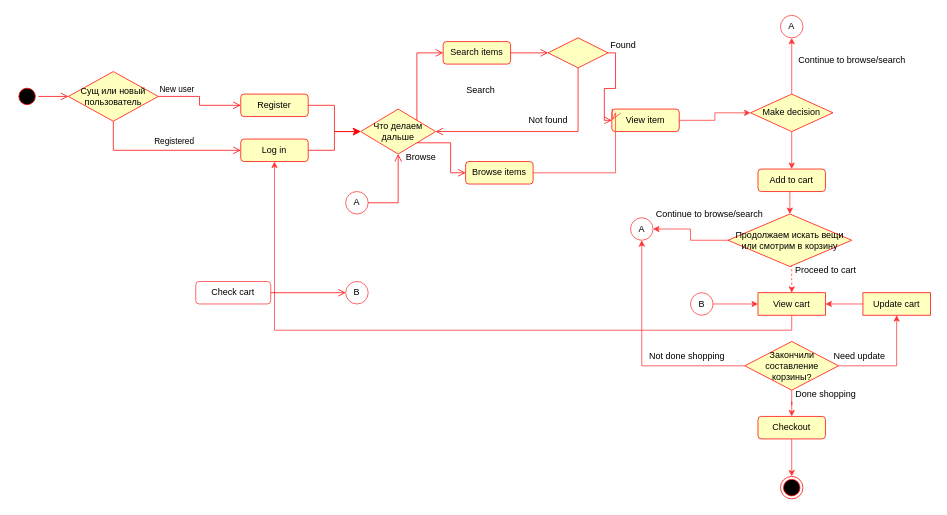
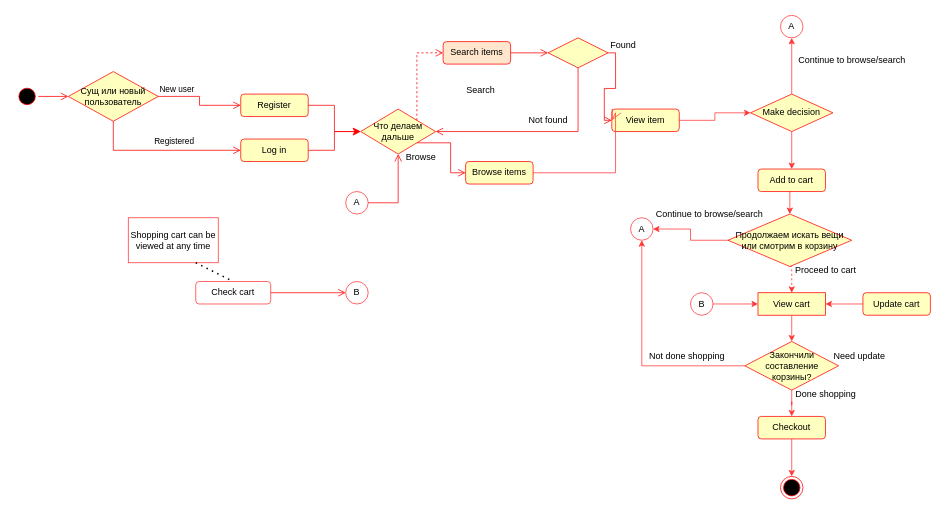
- <mxCell id="15" value="Search items" style="rounded=1;whiteSpace=wrap;html=1;fillColor=#ffffc0;strokeColor=#ff0000;fontColor=#000000;" parent="1" vertex="1"><mxGeometry x="590" y="55" width="90" height="30" as="geometry" /></mxCell>
+ <mxCell id="15" value="Search items" style="rounded=1;whiteSpace=wrap;html=1;fillColor=#ffe6cc;strokeColor=#ff0000;fontColor=#000000;" parent="1" vertex="1"><mxGeometry x="590" y="55" width="90" height="30" as="geometry" /></mxCell>
- <mxCell id="14" value="" style="edgeStyle=orthogonalEdgeStyle;html=1;align=left;verticalAlign=bottom;endArrow=open;endSize=8;strokeColor=#ff0000;rounded=0;exitX=1;exitY=0;exitDx=0;exitDy=0;entryX=0;entryY=0.5;entryDx=0;entryDy=0;" parent="1" source="13" target="15" edge="1"><mxGeometry x="-1" relative="1" as="geometry"><mxPoint x="540" y="85" as="targetPoint" /><mxPoint x="520" y="126.25" as="sourcePoint" /><Array as="points"><mxPoint x="555" y="70" /></Array></mxGeometry></mxCell>
+ <mxCell id="14" value="" style="edgeStyle=orthogonalEdgeStyle;html=1;align=left;verticalAlign=bottom;endArrow=open;endSize=8;strokeColor=#ff0000;rounded=0;exitX=1;exitY=0;exitDx=0;exitDy=0;entryX=0;entryY=0.5;entryDx=0;entryDy=0;dashed=1;" parent="1" source="13" target="15" edge="1"><mxGeometry x="-1" relative="1" as="geometry"><mxPoint x="540" y="85" as="targetPoint" /><mxPoint x="520" y="126.25" as="sourcePoint" /><Array as="points"><mxPoint x="555" y="70" /></Array></mxGeometry></mxCell>
+ <mxCell id="49" value="Shopping cart can be viewed&lt;span style=&quot;background-color: initial;&quot;&gt;&amp;nbsp;at any time&lt;/span&gt;" style="rounded=0;whiteSpace=wrap;html=1;strokeColor=#FF3333;" parent="1" vertex="1"><mxGeometry x="170" y="290" width="120" height="60" as="geometry" /></mxCell>
+ <mxCell id="59" value="" style="endArrow=none;dashed=1;html=1;dashPattern=1 3;strokeWidth=2;rounded=0;exitX=0.75;exitY=1;exitDx=0;exitDy=0;entryX=0.5;entryY=0;entryDx=0;entryDy=0;" parent="1" source="49" target="58" edge="1"><mxGeometry width="50" height="50" relative="1" as="geometry"><mxPoint x="700" y="395" as="sourcePoint" /><mxPoint x="750" y="345" as="targetPoint" /></mxGeometry></mxCell>
- <mxCell id="55" value="Update cart" style="whiteSpace=wrap;html=1;fillColor=#ffffc0;strokeColor=#ff0000;fontColor=#000000;rounded=0;" parent="1" vertex="1"><mxGeometry x="1150" y="390" width="90" height="30" as="geometry" /></mxCell>
+ <mxCell id="55" value="Update cart" style="rounded=1;whiteSpace=wrap;html=1;fillColor=#ffffc0;strokeColor=#ff0000;fontColor=#000000;" parent="1" vertex="1"><mxGeometry x="1150" y="390" width="90" height="30" as="geometry" /></mxCell>
- <mxCell id="43" style="edgeStyle=orthogonalEdgeStyle;rounded=0;orthogonalLoop=1;jettySize=auto;html=1;strokeColor=#FF3333;exitX=0.5;exitY=1;exitDx=0;exitDy=0;" parent="1" source="36" target="8" edge="1"><mxGeometry relative="1" as="geometry"><mxPoint x="1090" y="435" as="sourcePoint" /><mxPoint x="1090" y="500" as="targetPoint" /></mxGeometry></mxCell>
+ <mxCell id="43" style="edgeStyle=orthogonalEdgeStyle;rounded=0;orthogonalLoop=1;jettySize=auto;html=1;entryX=0.5;entryY=0;entryDx=0;entryDy=0;strokeColor=#FF3333;exitX=0.5;exitY=1;exitDx=0;exitDy=0;" parent="1" source="36" target="42" edge="1"><mxGeometry relative="1" as="geometry"><mxPoint x="1090" y="435" as="sourcePoint" /><mxPoint x="1090" y="500" as="targetPoint" /></mxGeometry></mxCell>
- <mxCell id="39" style="edgeStyle=orthogonalEdgeStyle;rounded=0;orthogonalLoop=1;jettySize=auto;html=1;entryX=0.5;entryY=1;entryDx=0;entryDy=0;strokeColor=#FF3333;" parent="1" source="42" target="55" edge="1"><mxGeometry relative="1" as="geometry" /></mxCell>
